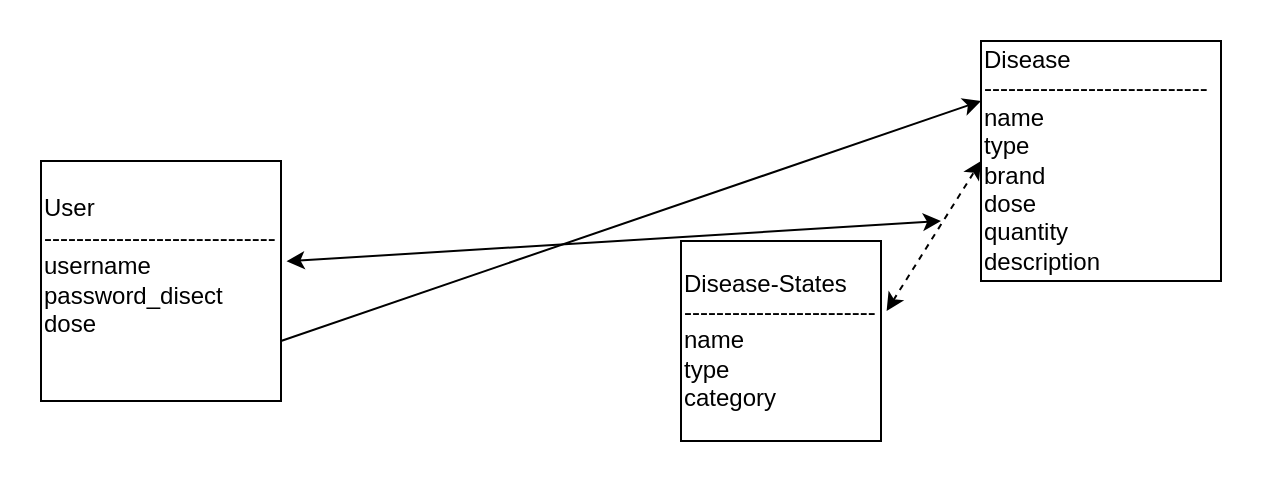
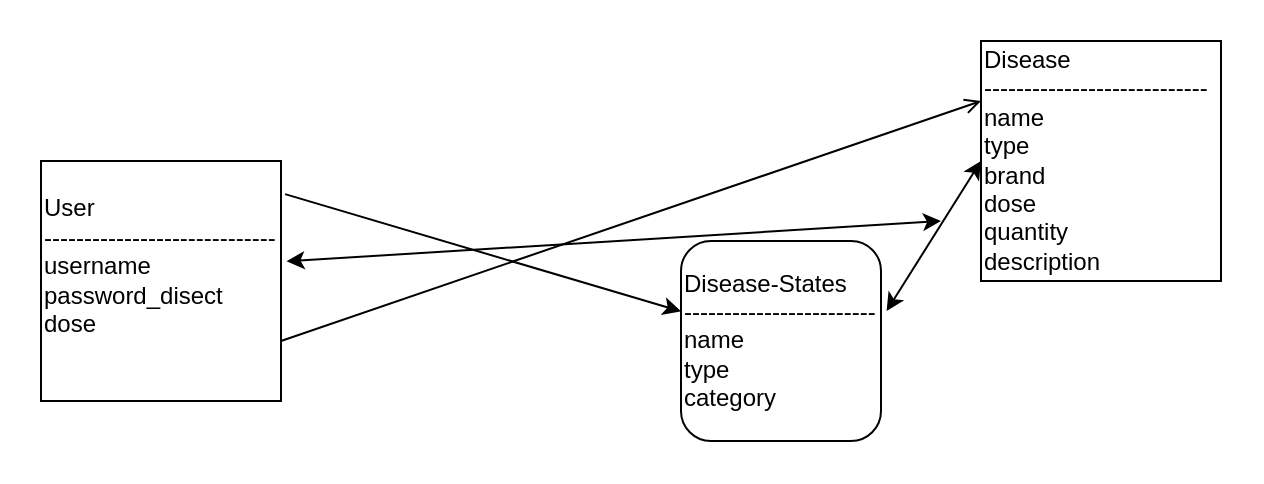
- <mxCell id="7" value="" style="endArrow=classic;html=1;exitX=1;exitY=0.75;exitDx=0;exitDy=0;entryX=0;entryY=0.25;entryDx=0;entryDy=0;" edge="1" parent="1" source="2" target="5"><mxGeometry width="50" height="50" relative="1" as="geometry"><mxPoint x="380" y="130" as="sourcePoint" /><mxPoint x="430" y="80" as="targetPoint" /></mxGeometry></mxCell>
+ <mxCell id="7" value="" style="endArrow=open;html=1;exitX=1;exitY=0.75;exitDx=0;exitDy=0;entryX=0;entryY=0.25;entryDx=0;entryDy=0;" edge="1" parent="1" source="2" target="5"><mxGeometry width="50" height="50" relative="1" as="geometry"><mxPoint x="380" y="130" as="sourcePoint" /><mxPoint x="430" y="80" as="targetPoint" /></mxGeometry></mxCell>
+ <mxCell id="6" value="" style="endArrow=classic;html=1;exitX=1.017;exitY=0.138;exitDx=0;exitDy=0;exitPerimeter=0;" edge="1" parent="1" source="2" target="4"><mxGeometry width="50" height="50" relative="1" as="geometry"><mxPoint x="380" y="130" as="sourcePoint" /><mxPoint x="430" y="80" as="targetPoint" /></mxGeometry></mxCell>
- <mxCell id="8" value="" style="endArrow=classic;startArrow=classic;html=1;entryX=0;entryY=0.5;entryDx=0;entryDy=0;exitX=1.028;exitY=0.35;exitDx=0;exitDy=0;exitPerimeter=0;dashed=1;" edge="1" parent="1" source="4" target="5"><mxGeometry width="50" height="50" relative="1" as="geometry"><mxPoint x="380" y="130" as="sourcePoint" /><mxPoint x="430" y="80" as="targetPoint" /></mxGeometry></mxCell>
+ <mxCell id="8" value="" style="endArrow=classic;startArrow=classic;html=1;entryX=0;entryY=0.5;entryDx=0;entryDy=0;exitX=1.028;exitY=0.35;exitDx=0;exitDy=0;exitPerimeter=0;" edge="1" parent="1" source="4" target="5"><mxGeometry width="50" height="50" relative="1" as="geometry"><mxPoint x="380" y="130" as="sourcePoint" /><mxPoint x="430" y="80" as="targetPoint" /></mxGeometry></mxCell>
- <mxCell id="4" value="Disease-States&lt;br&gt;------------------------&lt;br&gt;name&lt;br&gt;type&lt;br&gt;category" style="whiteSpace=wrap;html=1;aspect=fixed;align=left;" vertex="1" parent="1"><mxGeometry x="340" y="120" width="100" height="100" as="geometry" /></mxCell>
+ <mxCell id="4" value="Disease-States&lt;br&gt;------------------------&lt;br&gt;name&lt;br&gt;type&lt;br&gt;category" style="whiteSpace=wrap;html=1;aspect=fixed;align=left;rounded=1;" vertex="1" parent="1"><mxGeometry x="340" y="120" width="100" height="100" as="geometry" /></mxCell>
